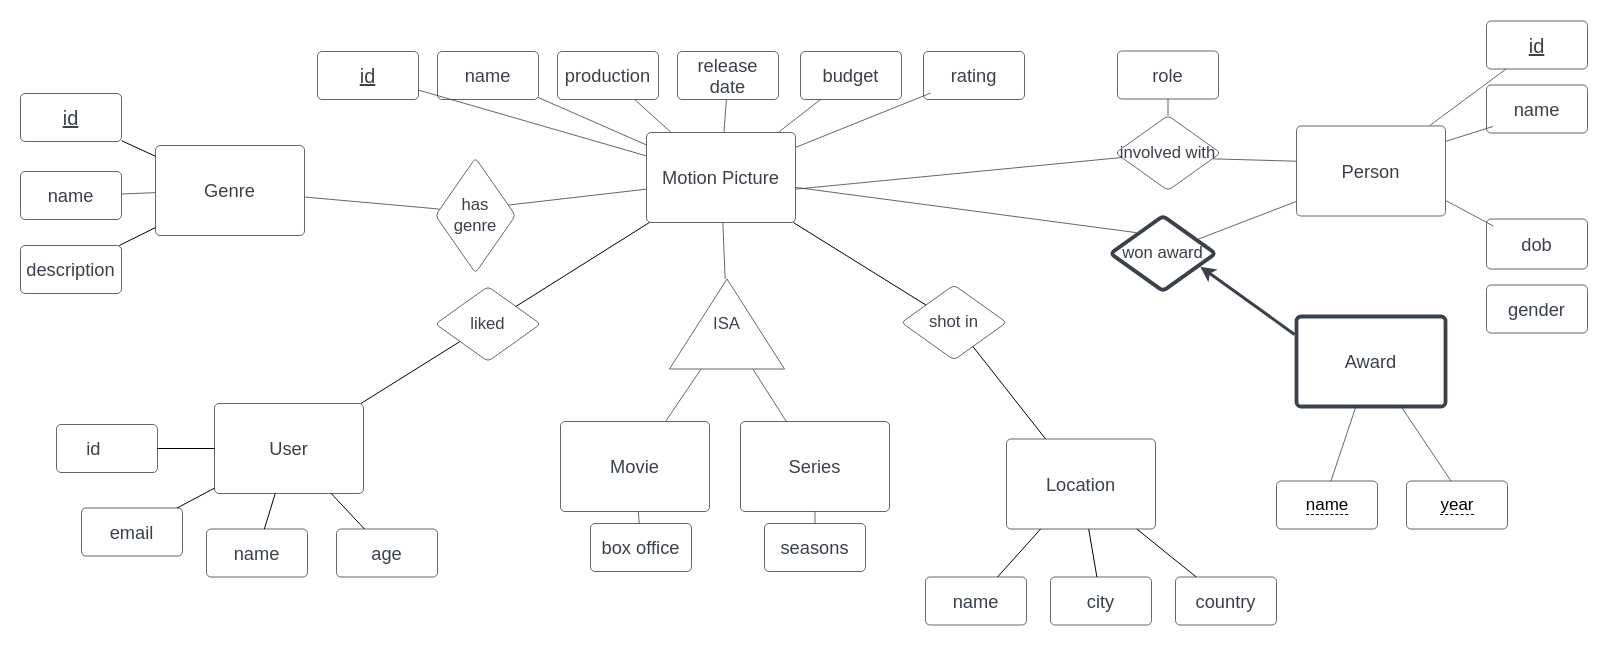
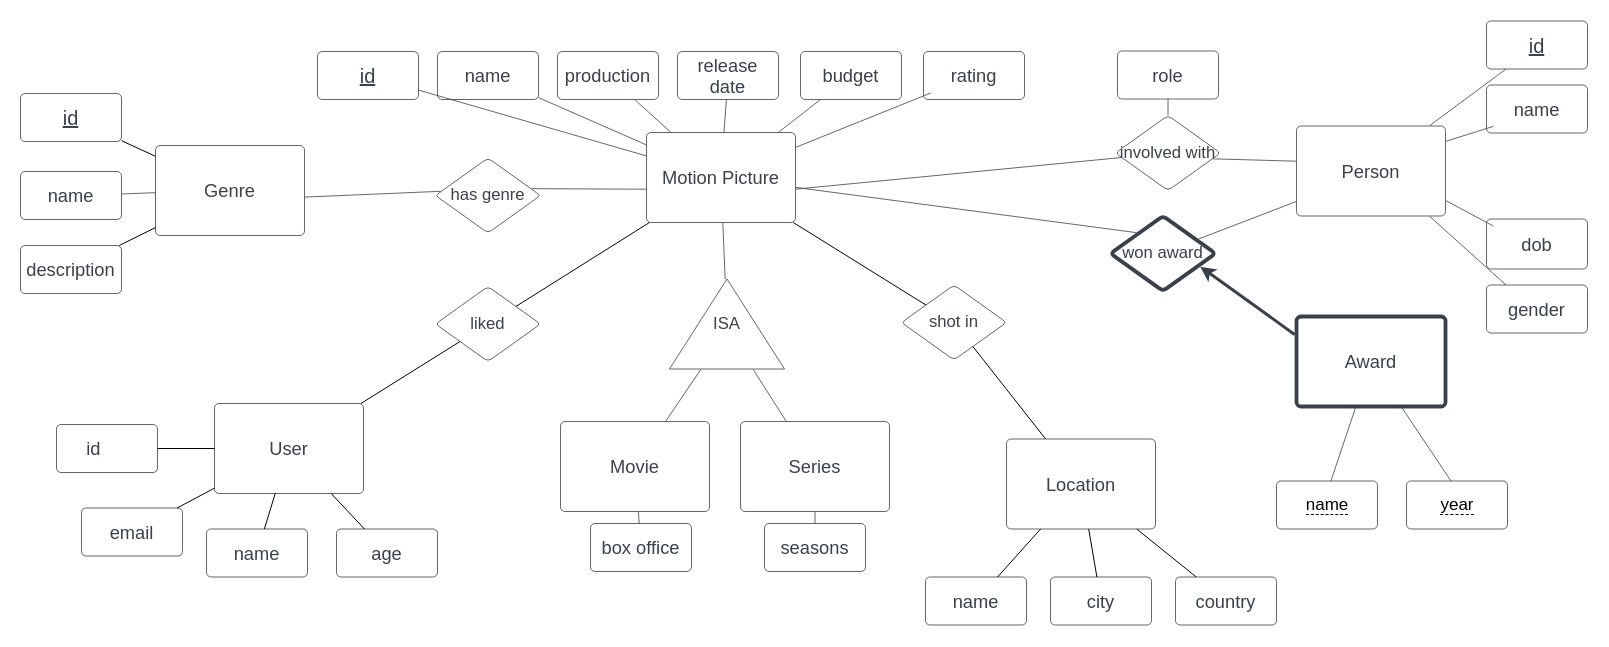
- <mxCell id="9" value="has genre" style="html=1;overflow=block;blockSpacing=1;whiteSpace=wrap;rhombus;fontSize=16.7;fontColor=#3a414a;spacing=3.8;strokeColor=#3a414a;strokeOpacity=100;rounded=1;absoluteArcSize=1;arcSize=9;strokeWidth=0.8;lucidId=EhC.QZZ1NWxO;" vertex="1" parent="1"><mxGeometry x="435" y="157.5" width="80" height="115" as="geometry" /></mxCell>
+ <mxCell id="9" value="has genre" style="html=1;overflow=block;blockSpacing=1;whiteSpace=wrap;rhombus;fontSize=16.7;fontColor=#3a414a;spacing=3.8;strokeColor=#3a414a;strokeOpacity=100;rounded=1;absoluteArcSize=1;arcSize=9;strokeWidth=0.8;lucidId=EhC.QZZ1NWxO;" vertex="1" parent="1"><mxGeometry x="435" y="157.5" width="105" height="75" as="geometry" /></mxCell>
+ <mxCell id="35" value="" style="html=1;jettySize=18;whiteSpace=wrap;fontSize=13;strokeColor=#3a414a;strokeOpacity=100;strokeWidth=0.8;rounded=0;startArrow=none;endArrow=none;exitX=0.194;exitY=0.001;exitPerimeter=0;entryX=0.894;entryY=1.004;entryPerimeter=0;lucidId=EhC.5wpvCMhJ;" edge="1" parent="1" source="27" target="23"><mxGeometry width="100" height="100" relative="1" as="geometry"><Array as="points" /></mxGeometry></mxCell>
